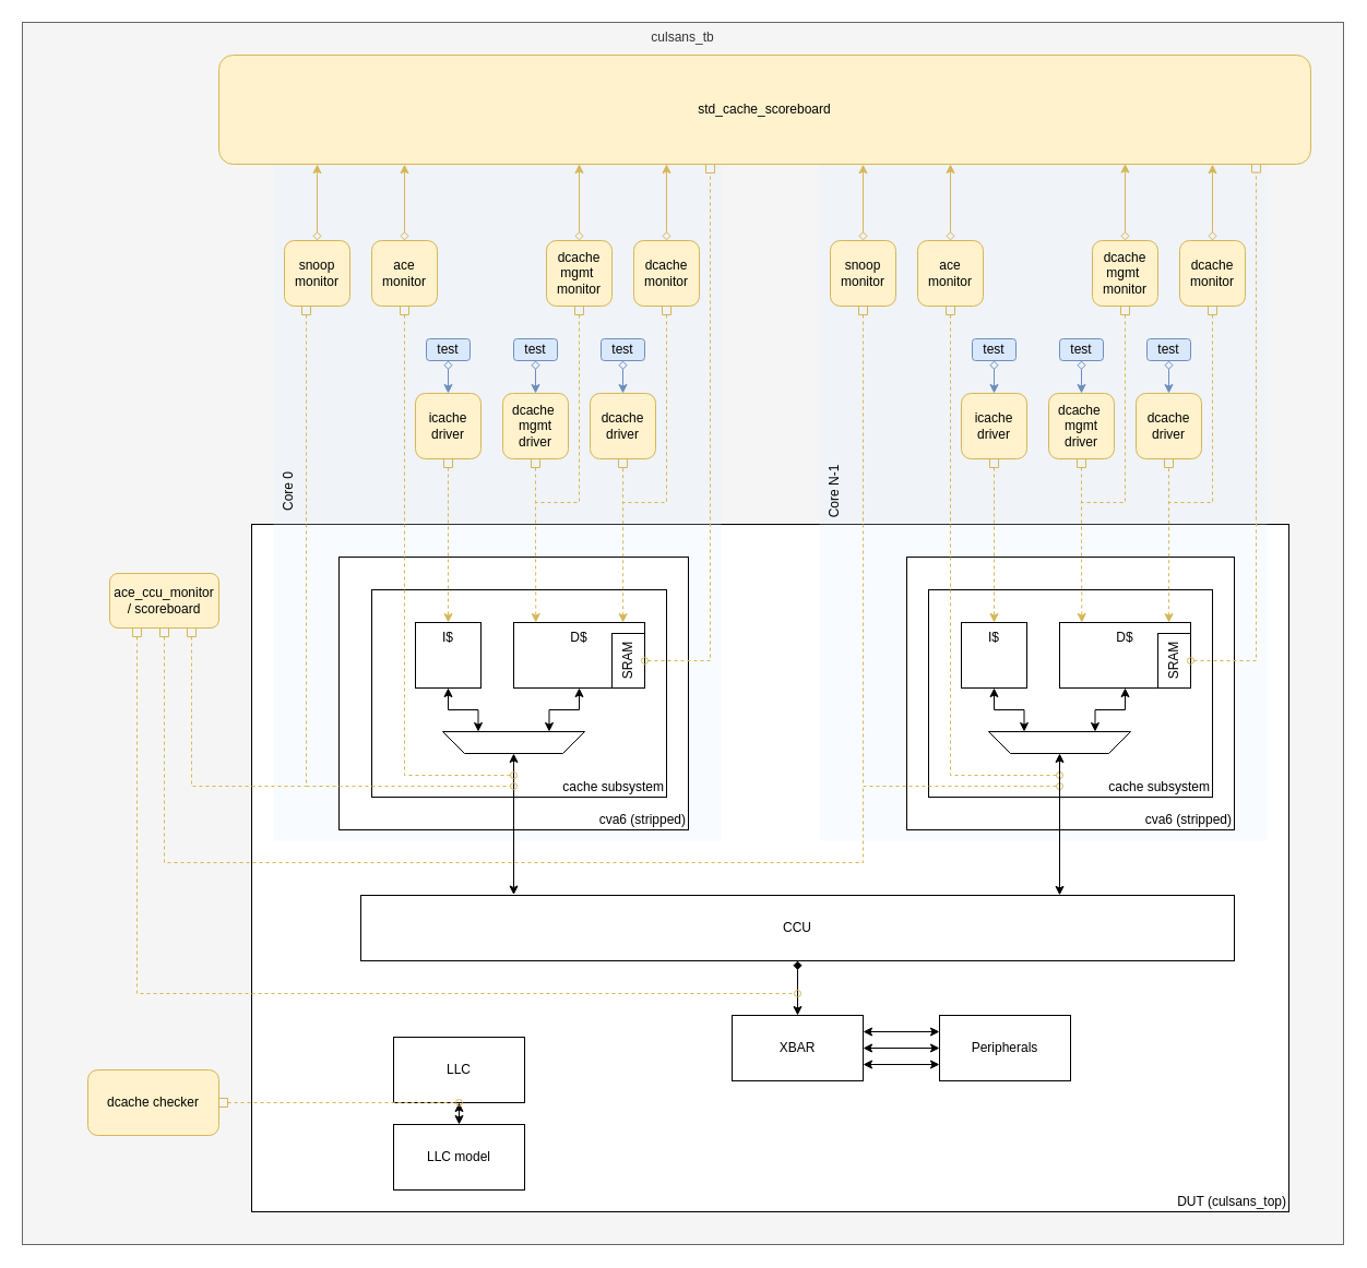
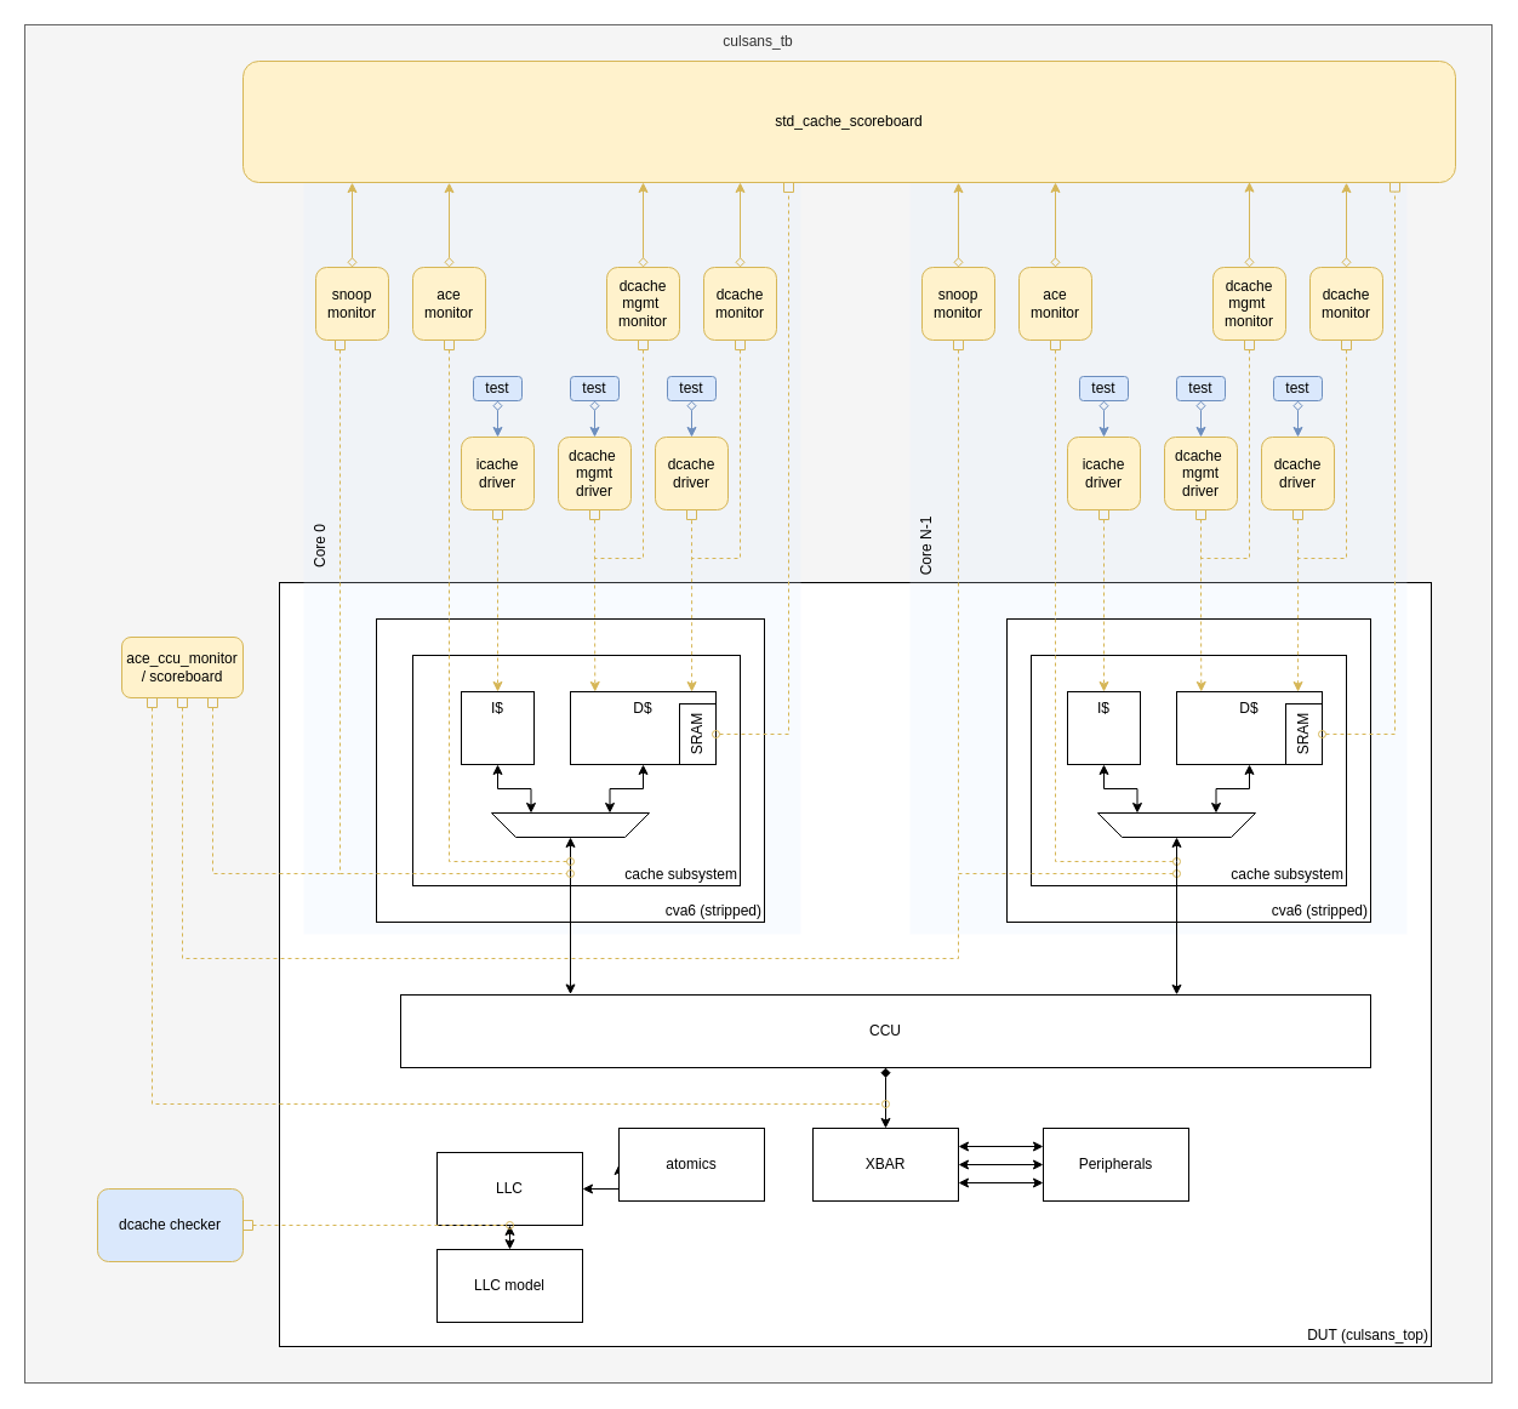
+ <mxCell id="42" value="atomics" style="rounded=0;whiteSpace=wrap;html=1;verticalAlign=middle;labelBackgroundColor=none;" vertex="1" parent="1"><mxGeometry x="510" y="930" width="120" height="60" as="geometry" /></mxCell>
+ <mxCell id="39" style="edgeStyle=orthogonalEdgeStyle;rounded=0;orthogonalLoop=1;jettySize=auto;html=1;exitX=1;exitY=0.5;exitDx=0;exitDy=0;entryX=0;entryY=0.5;entryDx=0;entryDy=0;startArrow=classic;startFill=1;labelBackgroundColor=none;fontColor=default;" edge="1" parent="1" source="40" target="42"><mxGeometry relative="1" as="geometry" /></mxCell>
- <mxCell id="44" value="dcache checker" style="rounded=1;whiteSpace=wrap;html=1;labelBackgroundColor=none;fillColor=#fff2cc;strokeColor=#d6b656;" vertex="1" parent="1"><mxGeometry x="80" y="980" width="120" height="60" as="geometry" /></mxCell>
+ <mxCell id="44" value="dcache checker" style="rounded=1;whiteSpace=wrap;html=1;labelBackgroundColor=none;fillColor=#dae8fc;strokeColor=#d6b656;" vertex="1" parent="1"><mxGeometry x="80" y="980" width="120" height="60" as="geometry" /></mxCell>
